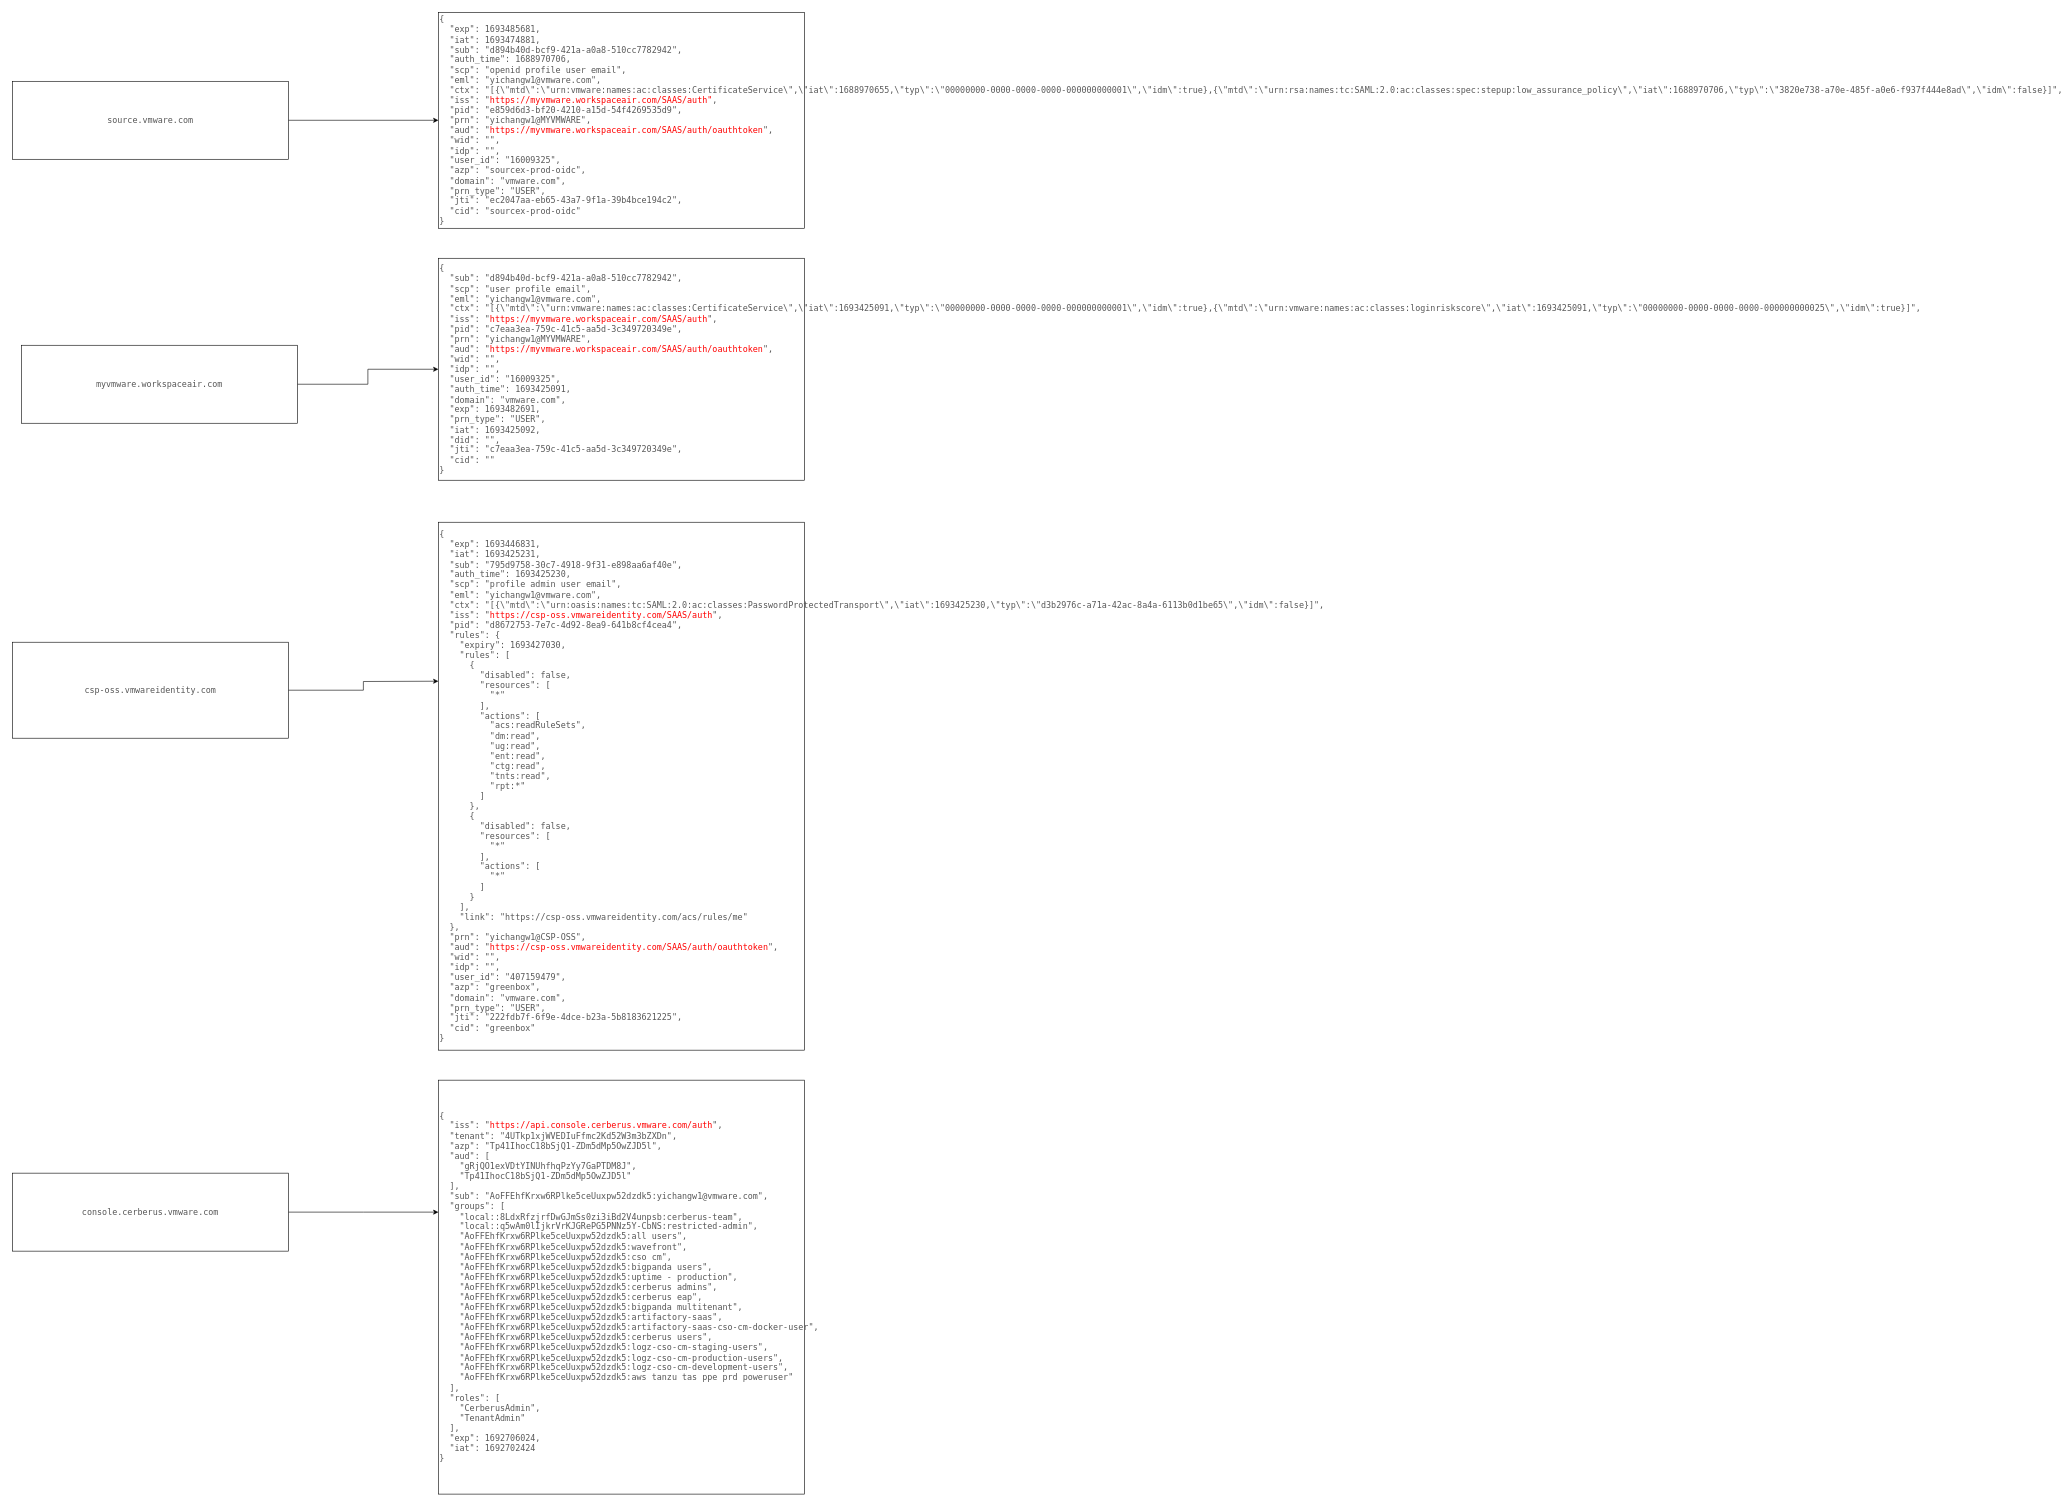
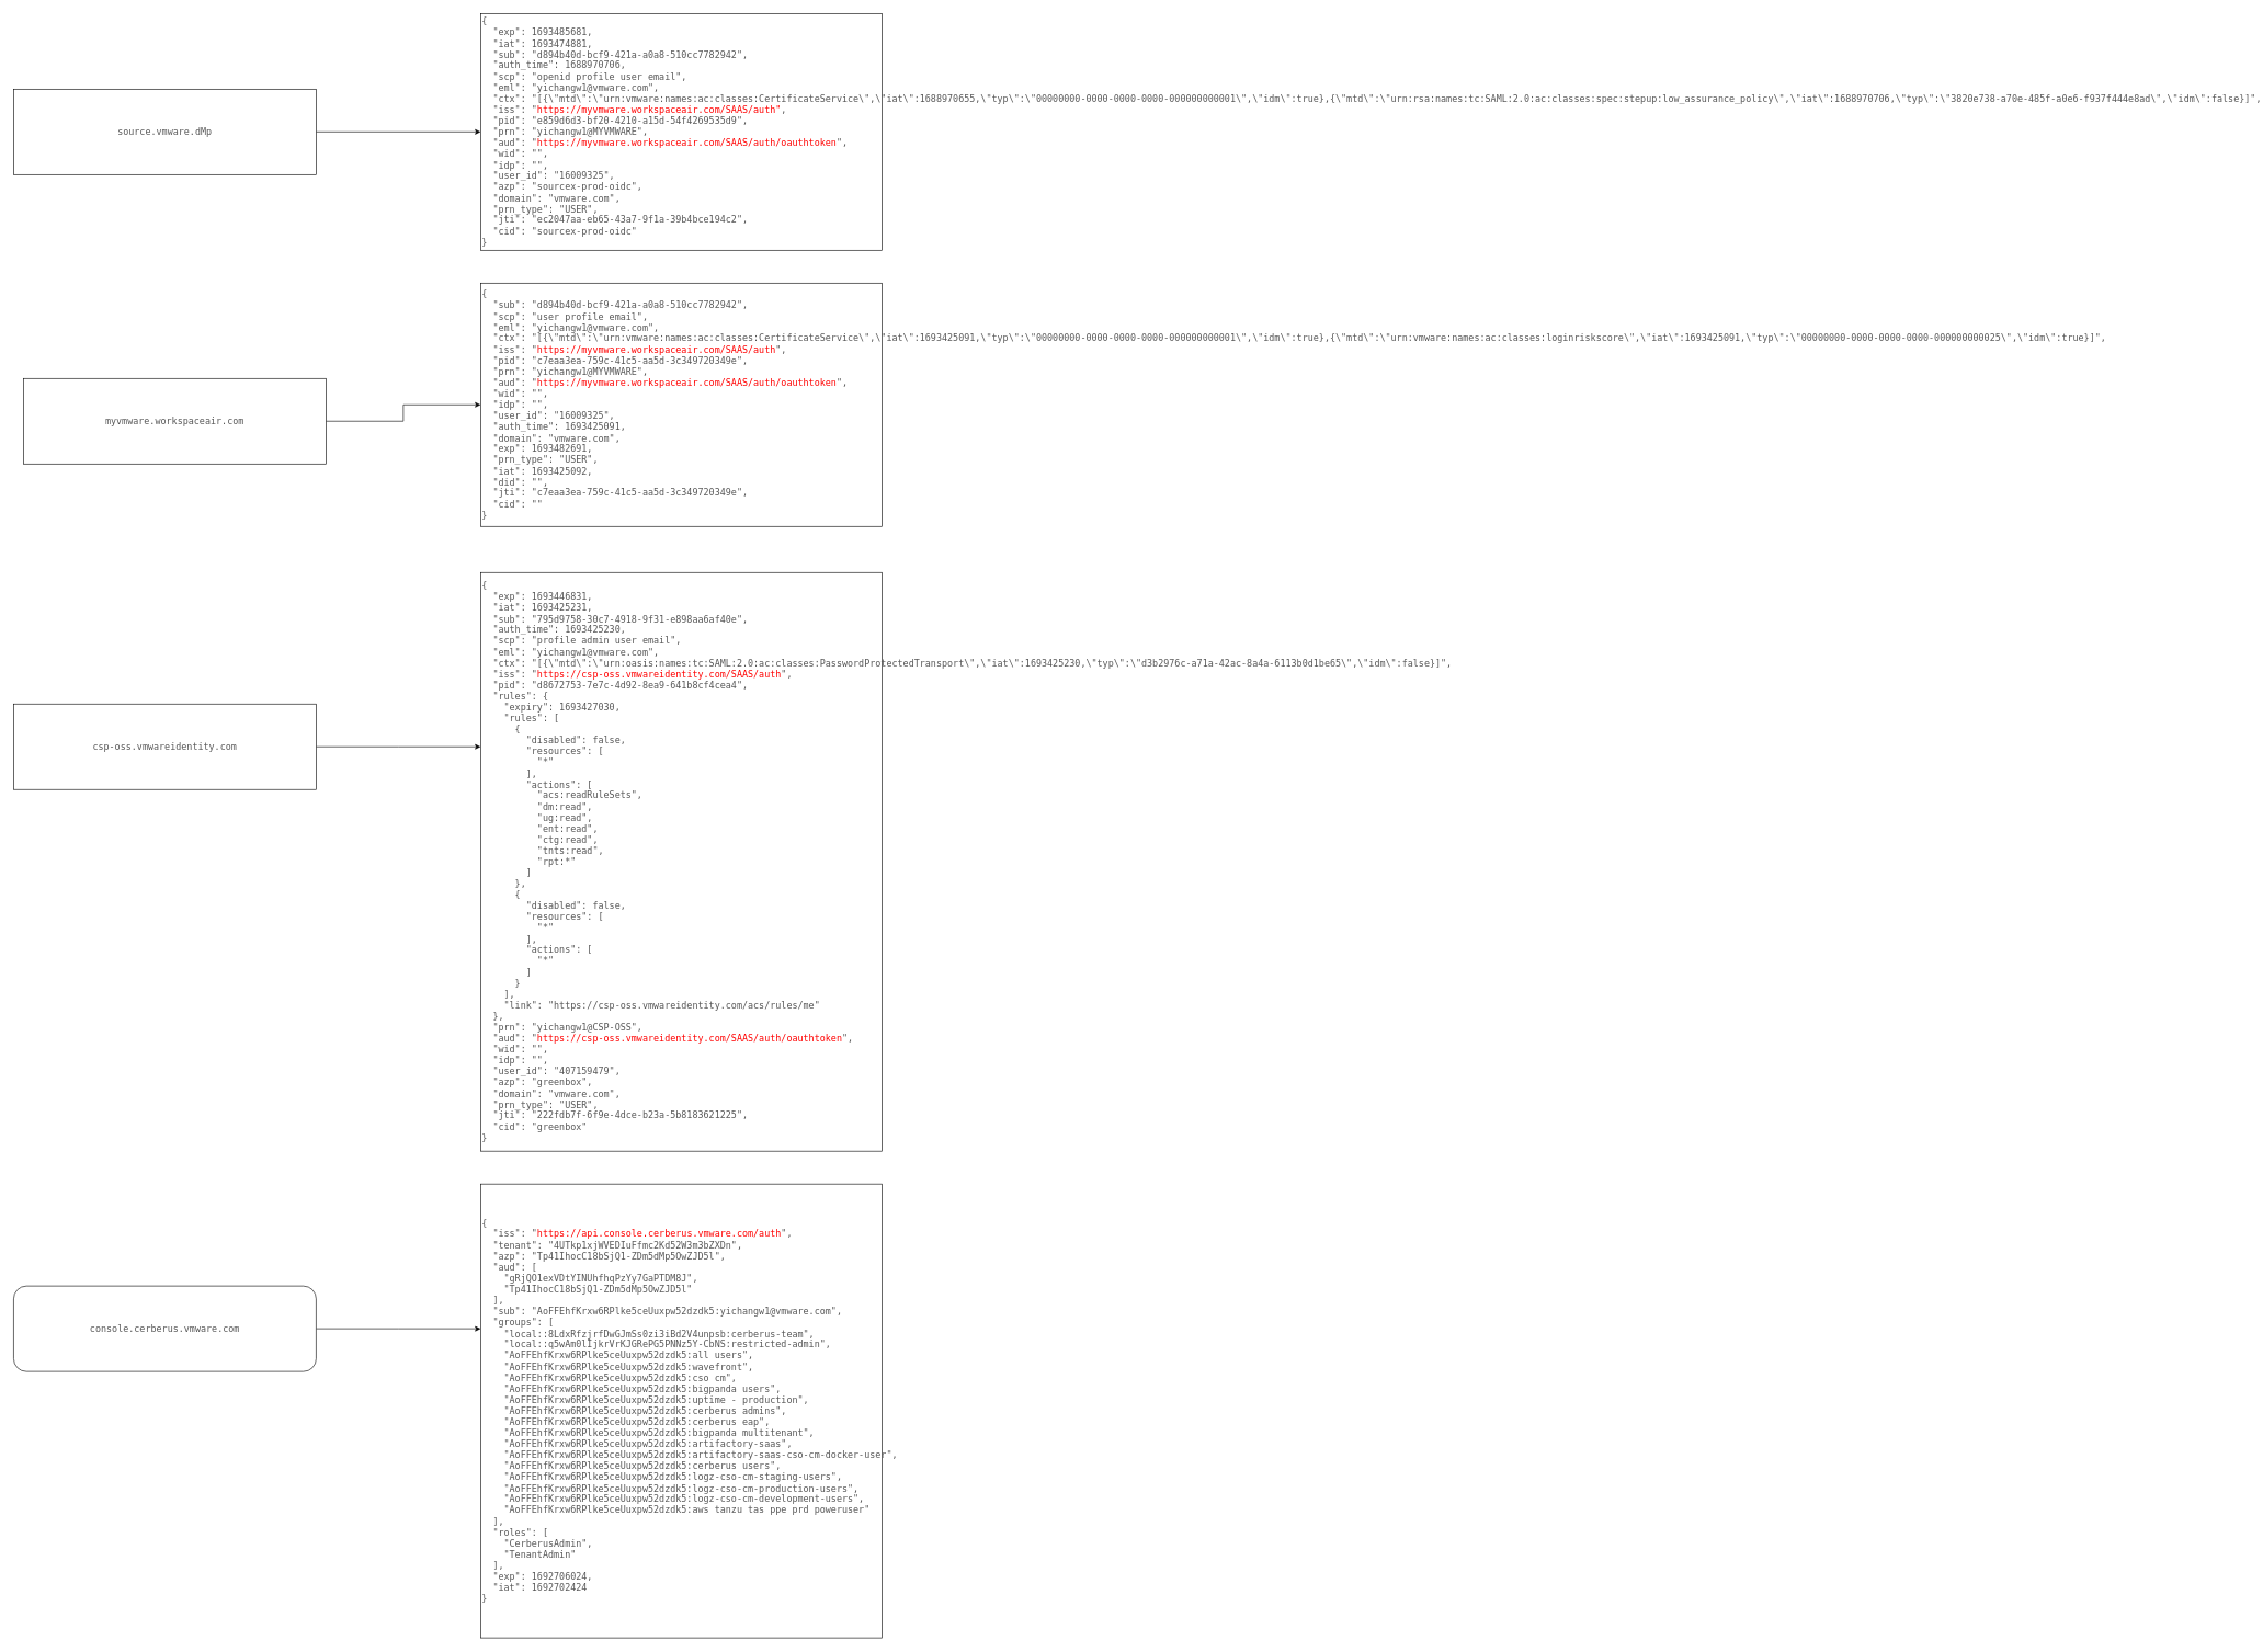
- <mxCell id="12" value="&lt;pre style=&quot;box-sizing: inherit; font-family: monospace, monospace; font-size: 14px; border-radius: 0.125rem; margin-top: 0.5rem; margin-bottom: 0.5rem; max-height: none; border: none; overflow: auto; color: rgb(87, 87, 87); text-align: start;&quot;&gt;source.vmware.com&lt;/pre&gt;" style="rounded=0;whiteSpace=wrap;html=1;" vertex="1" parent="1"><mxGeometry x="20" y="135" width="460" height="130" as="geometry" /></mxCell>
+ <mxCell id="12" value="&lt;pre style=&quot;box-sizing: inherit; font-family: monospace, monospace; font-size: 14px; border-radius: 0.125rem; margin-top: 0.5rem; margin-bottom: 0.5rem; max-height: none; border: none; overflow: auto; color: rgb(87, 87, 87); text-align: start;&quot;&gt;source.vmware.dMp&lt;/pre&gt;" style="rounded=0;whiteSpace=wrap;html=1;" vertex="1" parent="1"><mxGeometry x="20" y="135" width="460" height="130" as="geometry" /></mxCell>
- <mxCell id="6" value="&lt;pre style=&quot;box-sizing: inherit; font-family: monospace, monospace; font-size: 14px; border-radius: 0.125rem; margin-top: 0.5rem; margin-bottom: 0.5rem; max-height: none; border: none; overflow: auto; color: rgb(87, 87, 87); text-align: start;&quot;&gt;&lt;pre style=&quot;box-sizing: inherit; font-family: monospace, monospace; border-radius: 0.125rem; margin-top: 0.5rem; margin-bottom: 0.5rem; max-height: none; border: none; overflow: auto;&quot;&gt;csp-oss.vmwareidentity.com&lt;/pre&gt;&lt;/pre&gt;" style="rounded=0;whiteSpace=wrap;html=1;" parent="1" vertex="1"><mxGeometry x="20" y="1070" width="460" height="160" as="geometry" /></mxCell>
+ <mxCell id="6" value="&lt;pre style=&quot;box-sizing: inherit; font-family: monospace, monospace; font-size: 14px; border-radius: 0.125rem; margin-top: 0.5rem; margin-bottom: 0.5rem; max-height: none; border: none; overflow: auto; color: rgb(87, 87, 87); text-align: start;&quot;&gt;&lt;pre style=&quot;box-sizing: inherit; font-family: monospace, monospace; border-radius: 0.125rem; margin-top: 0.5rem; margin-bottom: 0.5rem; max-height: none; border: none; overflow: auto;&quot;&gt;csp-oss.vmwareidentity.com&lt;/pre&gt;&lt;/pre&gt;" style="rounded=0;whiteSpace=wrap;html=1;" parent="1" vertex="1"><mxGeometry x="20" y="1070" width="460" height="130" as="geometry" /></mxCell>
- <mxCell id="9" value="&lt;pre style=&quot;box-sizing: inherit; font-family: monospace, monospace; font-size: 14px; border-radius: 0.125rem; margin-top: 0.5rem; margin-bottom: 0.5rem; max-height: none; border: none; overflow: auto; color: rgb(87, 87, 87); text-align: start;&quot;&gt;&lt;pre style=&quot;box-sizing: inherit; font-family: monospace, monospace; border-radius: 0.125rem; margin-top: 0.5rem; margin-bottom: 0.5rem; max-height: none; border: none; overflow: auto;&quot;&gt;console.cerberus.vmware.com&lt;/pre&gt;&lt;/pre&gt;" style="rounded=0;whiteSpace=wrap;html=1;" parent="1" vertex="1"><mxGeometry x="20" y="1955" width="460" height="130" as="geometry" /></mxCell>
+ <mxCell id="9" value="&lt;pre style=&quot;box-sizing: inherit; font-family: monospace, monospace; font-size: 14px; border-radius: 0.125rem; margin-top: 0.5rem; margin-bottom: 0.5rem; max-height: none; border: none; overflow: auto; color: rgb(87, 87, 87); text-align: start;&quot;&gt;&lt;pre style=&quot;box-sizing: inherit; font-family: monospace, monospace; border-radius: 0.125rem; margin-top: 0.5rem; margin-bottom: 0.5rem; max-height: none; border: none; overflow: auto;&quot;&gt;console.cerberus.vmware.com&lt;/pre&gt;&lt;/pre&gt;" style="whiteSpace=wrap;html=1;rounded=1;" parent="1" vertex="1"><mxGeometry x="20" y="1955" width="460" height="130" as="geometry" /></mxCell>
